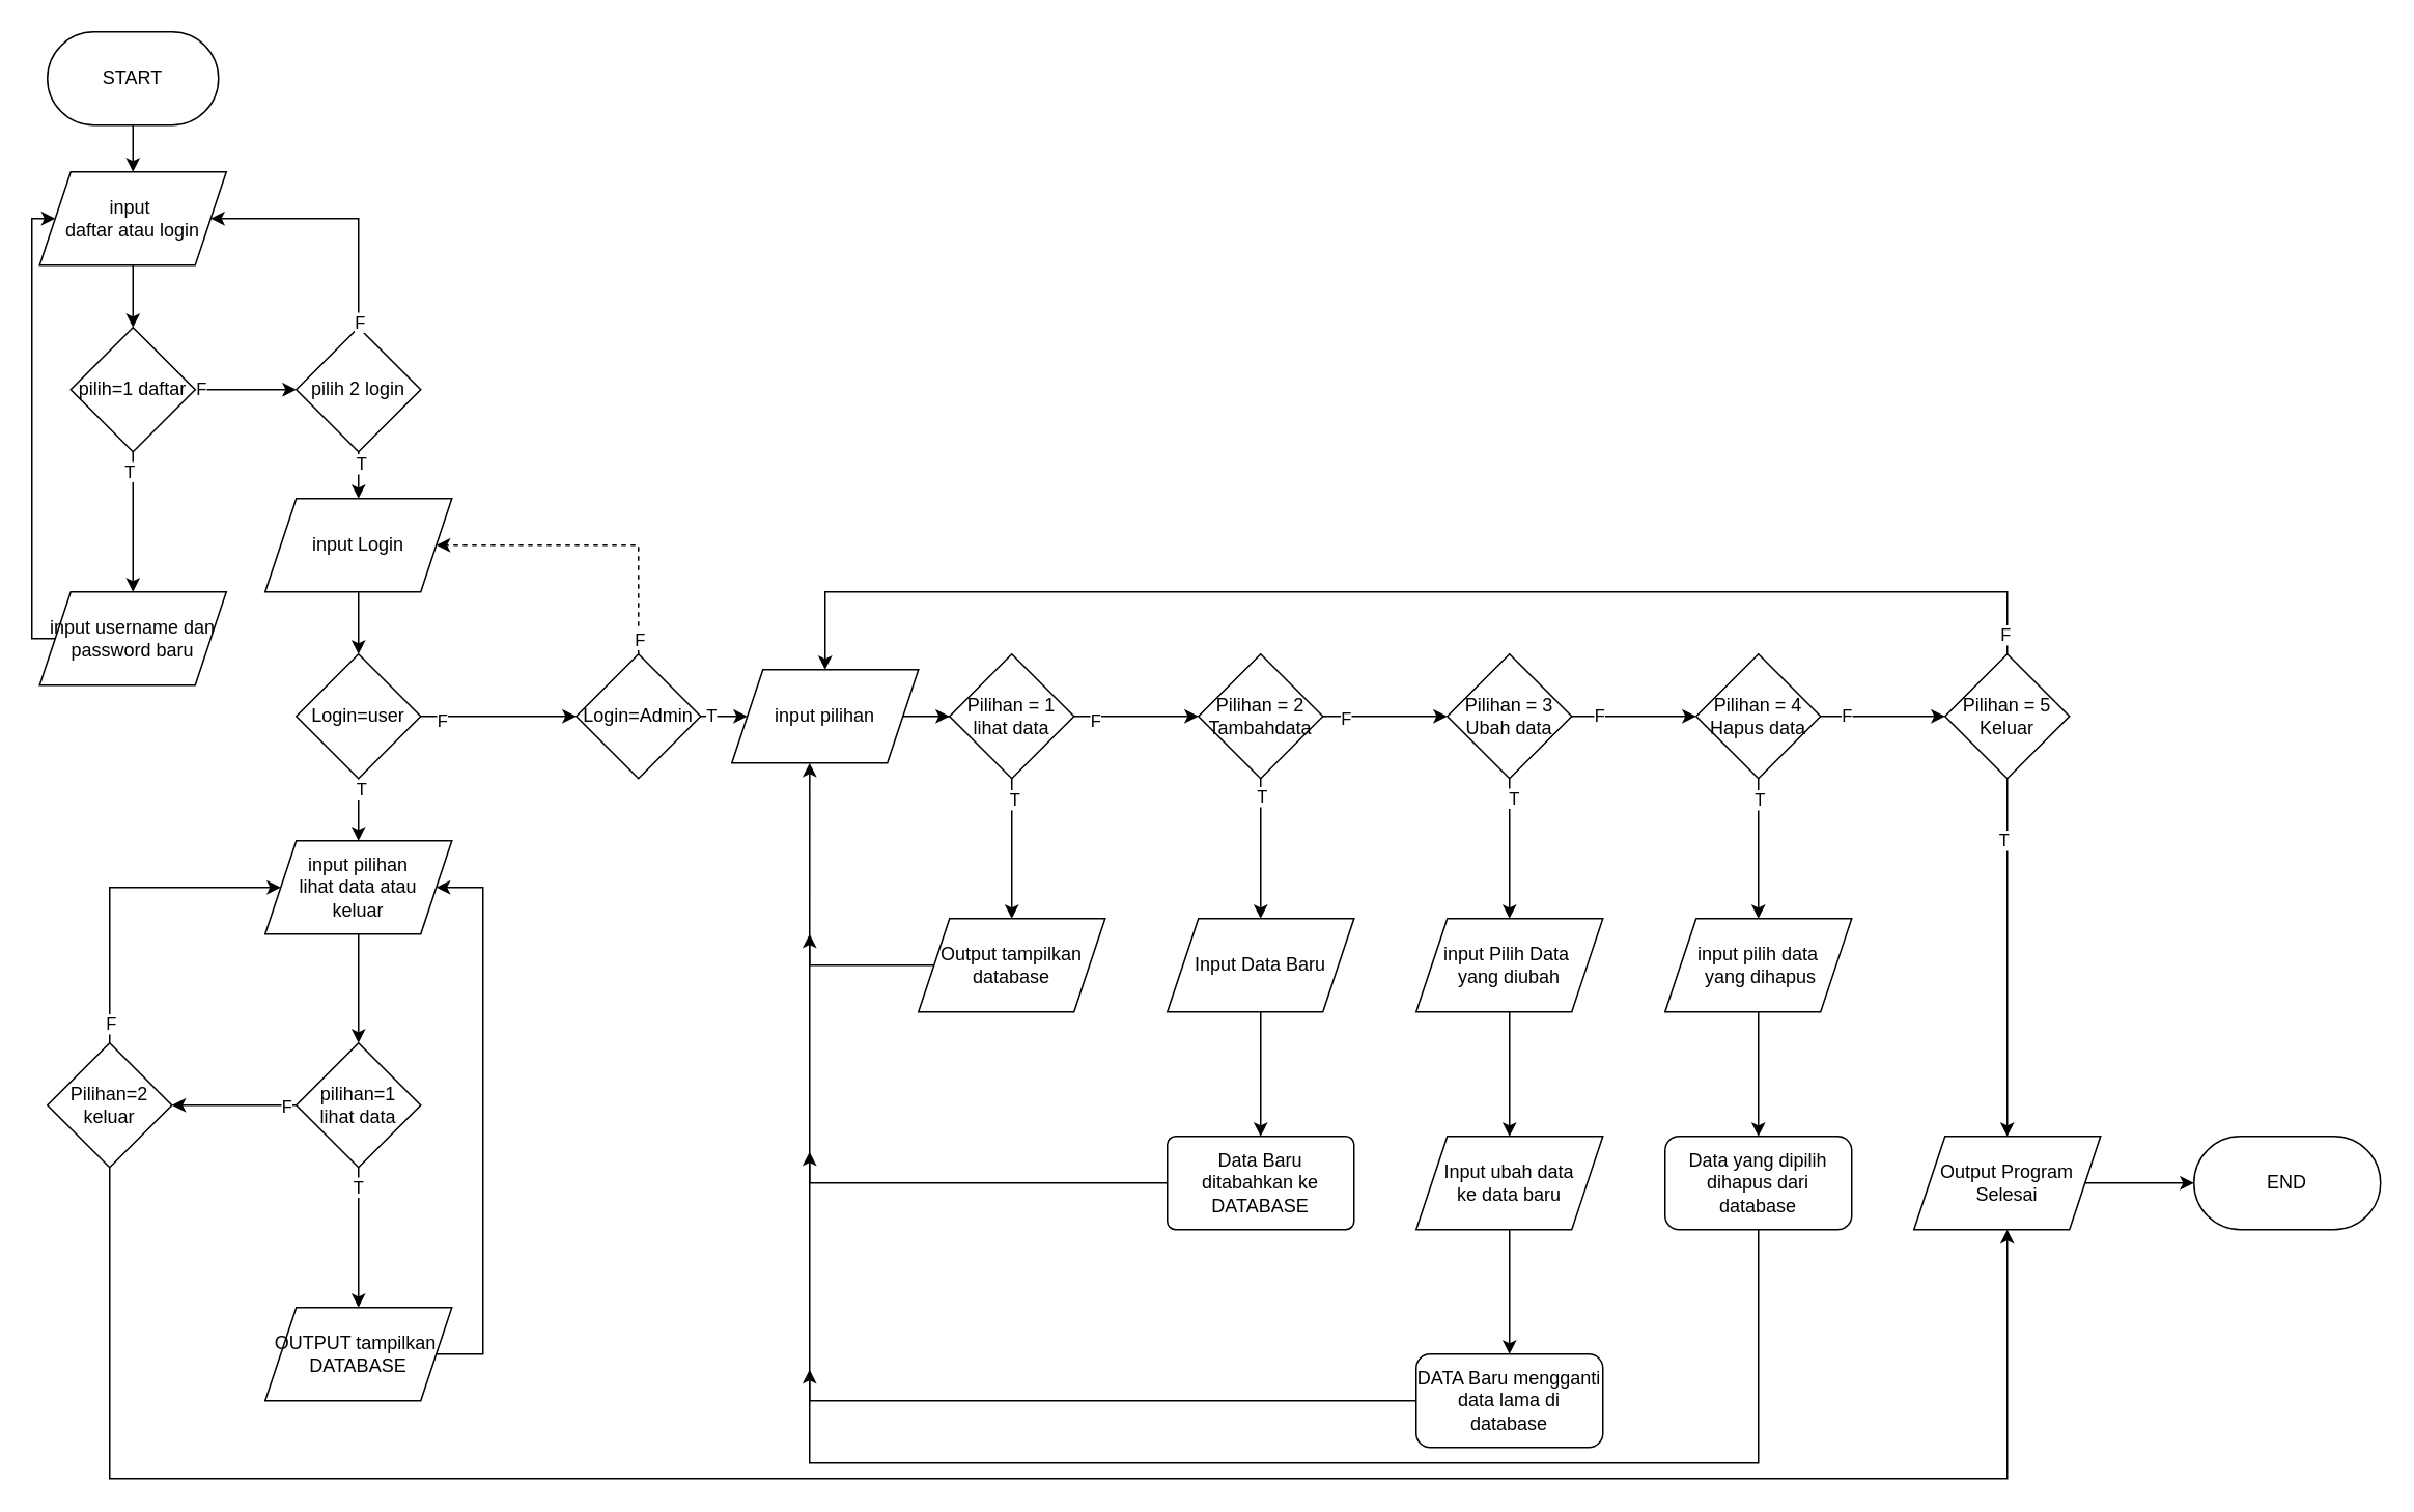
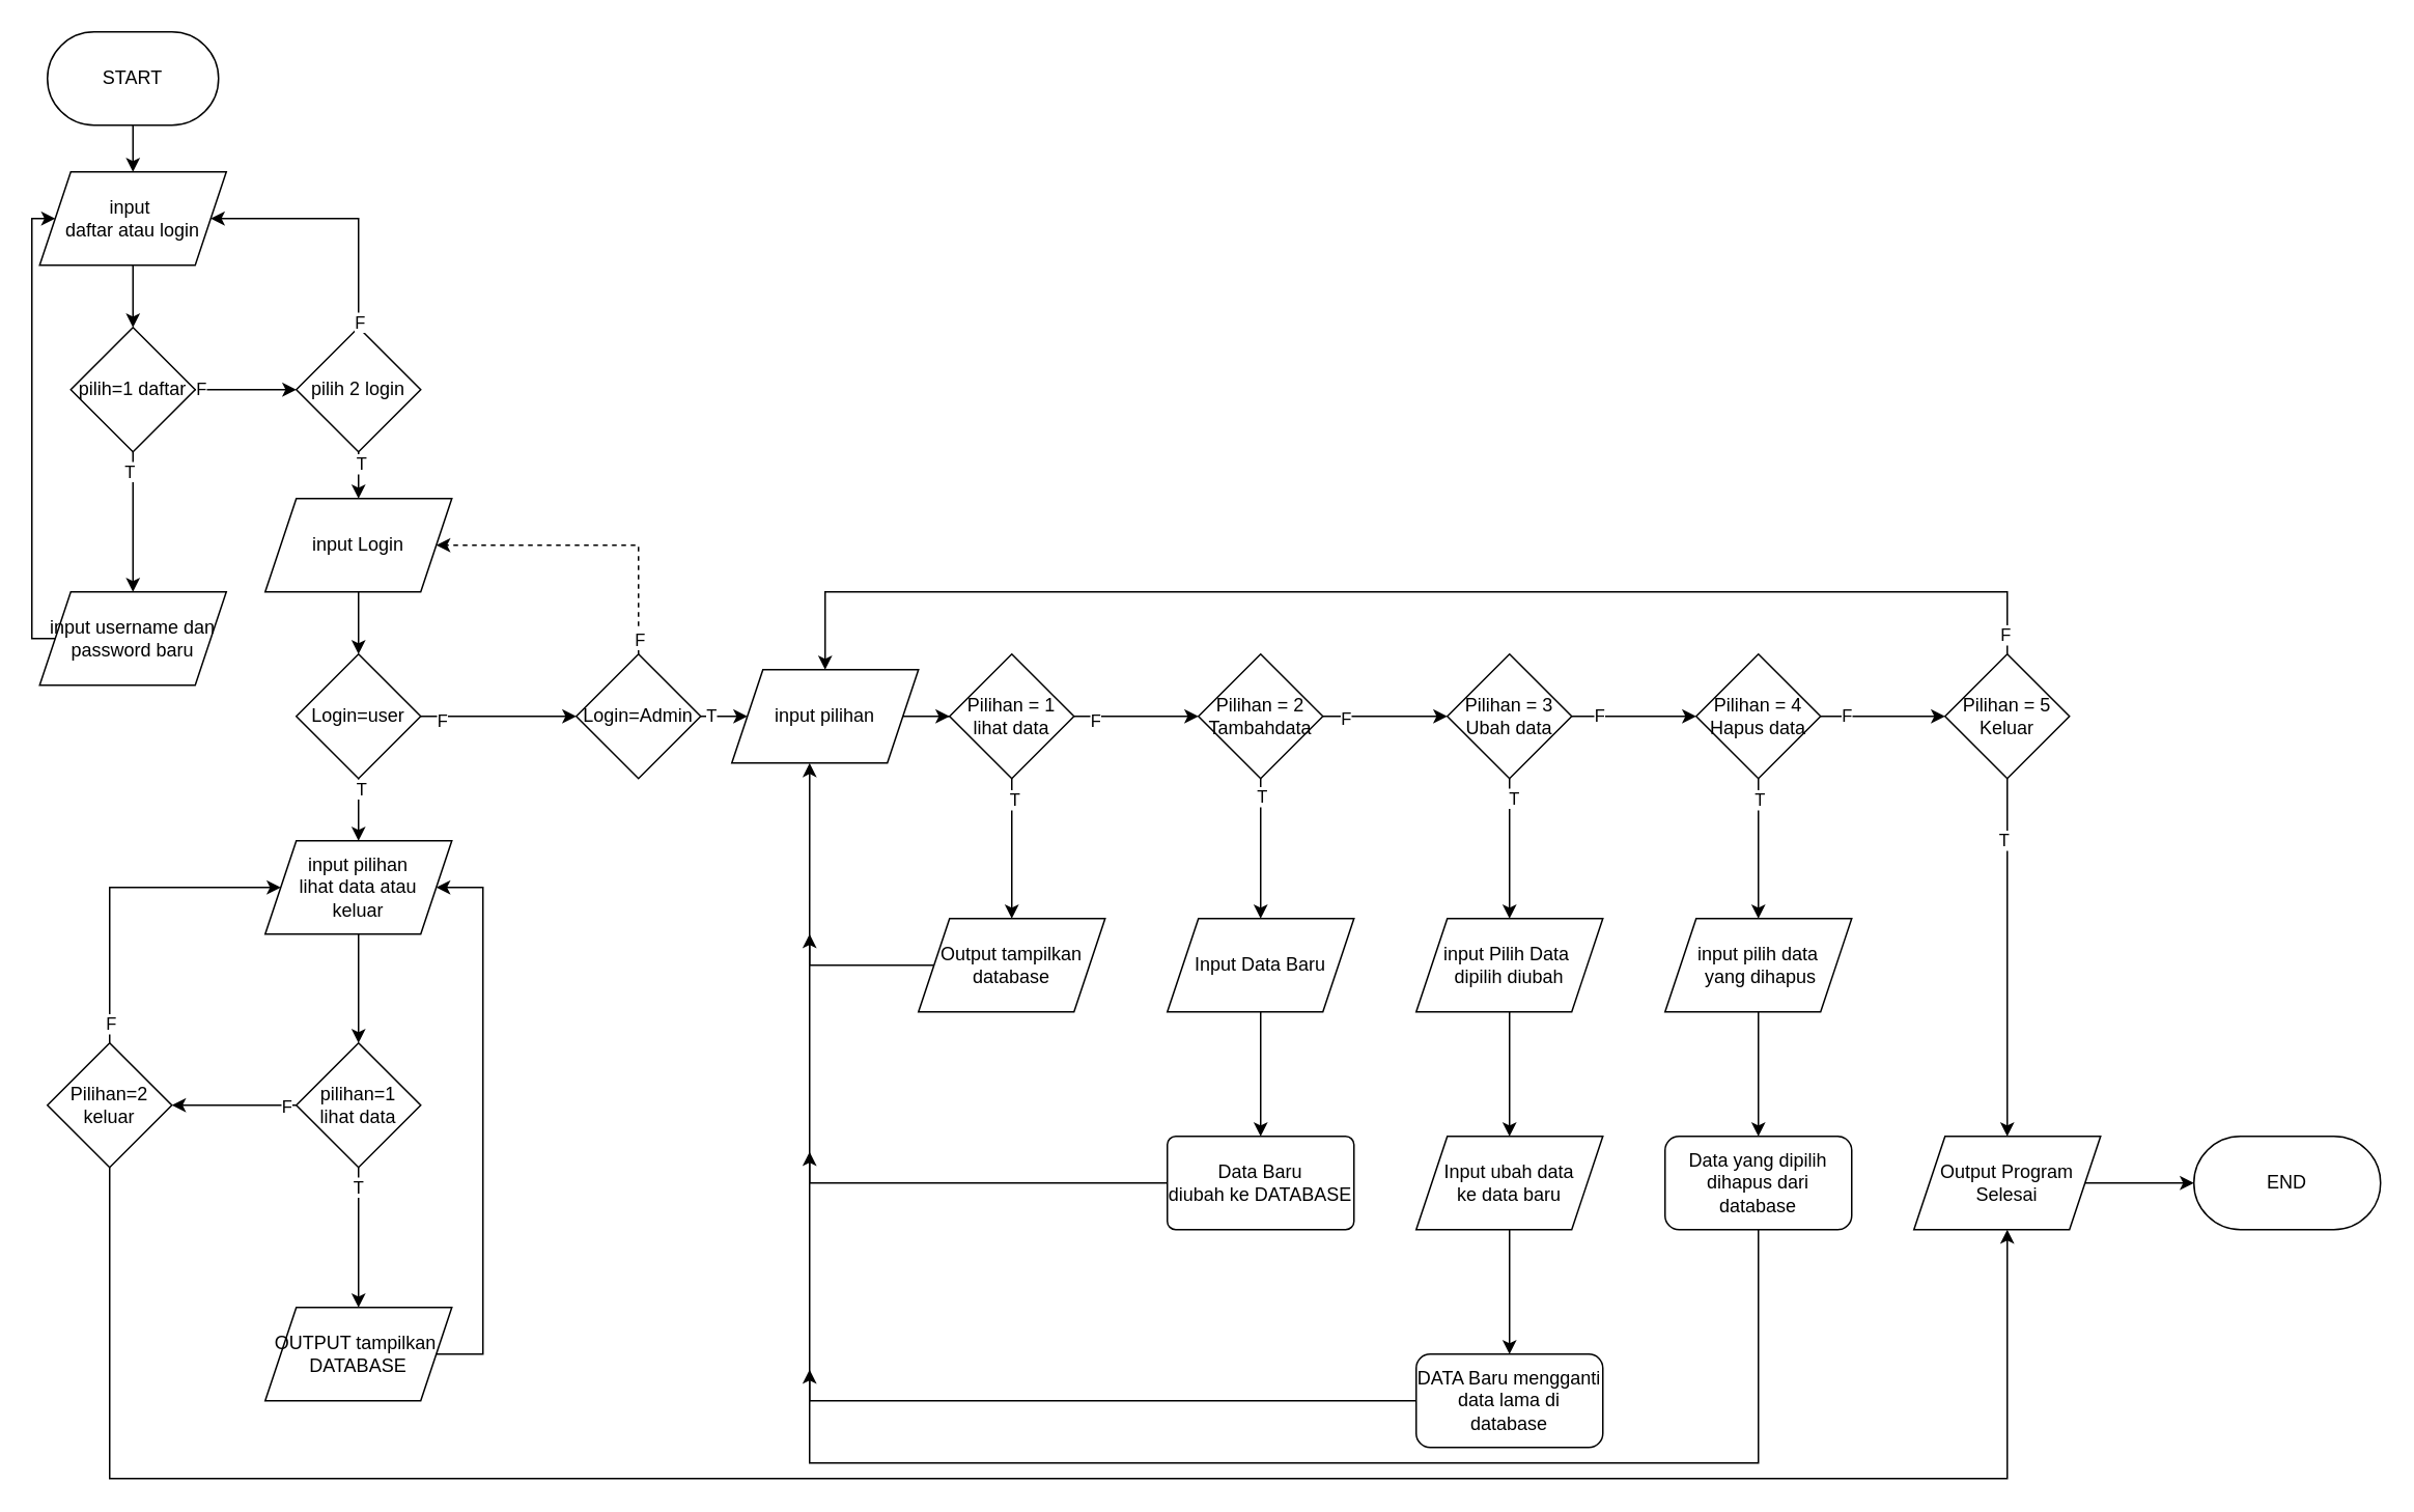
- <mxCell id="64" value="input Pilih Data&amp;nbsp;&lt;div&gt;yang diubah&lt;/div&gt;" style="shape=parallelogram;perimeter=parallelogramPerimeter;whiteSpace=wrap;html=1;fixedSize=1;" vertex="1" parent="1"><mxGeometry x="910" y="590" width="120" height="60" as="geometry" /></mxCell>
+ <mxCell id="64" value="input Pilih Data&amp;nbsp;&lt;div&gt;dipilih diubah&lt;/div&gt;" style="shape=parallelogram;perimeter=parallelogramPerimeter;whiteSpace=wrap;html=1;fixedSize=1;" vertex="1" parent="1"><mxGeometry x="910" y="590" width="120" height="60" as="geometry" /></mxCell>
- <mxCell id="56" value="Data Baru&lt;div&gt;ditabahkan ke DATABASE&lt;/div&gt;" style="rounded=1;whiteSpace=wrap;html=1;arcSize=9;" vertex="1" parent="1"><mxGeometry x="750" y="730" width="120" height="60" as="geometry" /></mxCell>
+ <mxCell id="56" value="Data Baru&lt;div&gt;diubah ke DATABASE&lt;/div&gt;" style="rounded=1;whiteSpace=wrap;html=1;arcSize=9;" vertex="1" parent="1"><mxGeometry x="750" y="730" width="120" height="60" as="geometry" /></mxCell>
